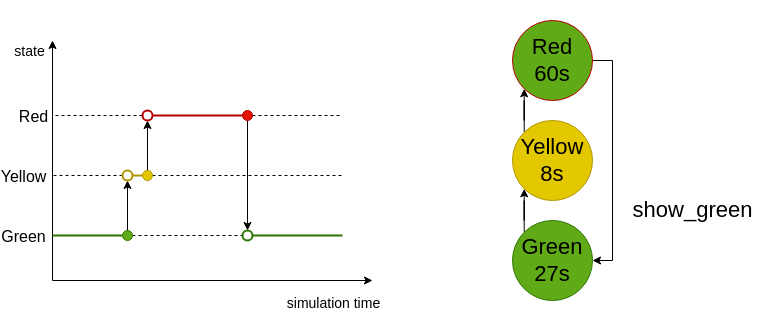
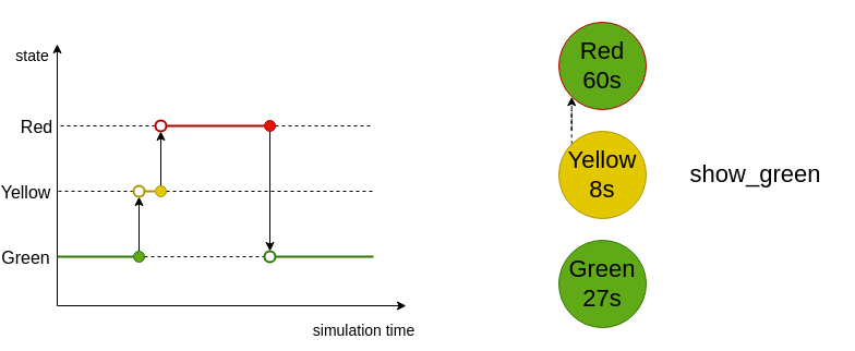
- <mxCell id="4" style="edgeStyle=orthogonalEdgeStyle;rounded=0;orthogonalLoop=1;jettySize=auto;html=1;exitX=0;exitY=0;exitDx=0;exitDy=0;entryX=0;entryY=1;entryDx=0;entryDy=0;fontSize=22;" edge="1" parent="1" source="5" target="3"><mxGeometry relative="1" as="geometry" /></mxCell>
+ <mxCell id="4" style="edgeStyle=orthogonalEdgeStyle;rounded=0;orthogonalLoop=1;jettySize=auto;html=1;exitX=0;exitY=0;exitDx=0;exitDy=0;entryX=0;entryY=1;entryDx=0;entryDy=0;fontSize=22;dashed=1;" edge="1" parent="1" source="5" target="3"><mxGeometry relative="1" as="geometry" /></mxCell>
- <mxCell id="2" style="edgeStyle=orthogonalEdgeStyle;rounded=0;orthogonalLoop=1;jettySize=auto;html=1;exitX=1;exitY=0.5;exitDx=0;exitDy=0;entryX=1;entryY=0.5;entryDx=0;entryDy=0;fontSize=22;" edge="1" parent="1" source="3" target="7"><mxGeometry relative="1" as="geometry" /></mxCell>
- <mxCell id="6" style="edgeStyle=orthogonalEdgeStyle;rounded=0;orthogonalLoop=1;jettySize=auto;html=1;exitX=0;exitY=0;exitDx=0;exitDy=0;entryX=0;entryY=1;entryDx=0;entryDy=0;fontSize=22;" edge="1" parent="1" source="7" target="5"><mxGeometry relative="1" as="geometry" /></mxCell>
- <mxCell id="8" value="show_green" style="text;html=1;align=center;verticalAlign=middle;resizable=0;points=[];autosize=1;strokeColor=none;fillColor=none;fontSize=22;" vertex="1" parent="1"><mxGeometry x="591" y="190" width="140" height="40" as="geometry" /></mxCell>
+ <mxCell id="8" value="show_green" style="text;html=1;align=center;verticalAlign=middle;resizable=0;points=[];autosize=1;strokeColor=none;fillColor=none;fontSize=22;" vertex="1" parent="1"><mxGeometry x="591" y="140" width="140" height="40" as="geometry" /></mxCell>
